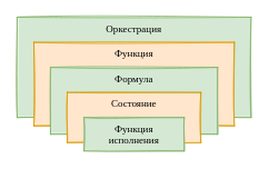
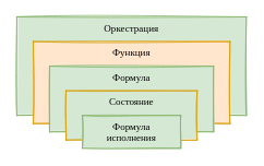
- <mxCell id="5" value="Состояние" style="rounded=0;whiteSpace=wrap;html=1;verticalAlign=top;sketch=1;fontFamily=Comic Relief;fillStyle=solid;fillColor=#ffe6cc;strokeColor=#d79b00;shadow=0;glass=0;" parent="1" vertex="1"><mxGeometry x="80" y="110" width="160" height="60" as="geometry" /></mxCell>
+ <mxCell id="5" value="Состояние" style="rounded=0;whiteSpace=wrap;html=1;verticalAlign=top;sketch=1;fontFamily=Comic Relief;fillStyle=solid;fillColor=#d5e8d4;strokeColor=#d79b00;shadow=0;glass=0;" parent="1" vertex="1"><mxGeometry x="80" y="110" width="160" height="60" as="geometry" /></mxCell>
- <mxCell id="6" value="Функция&lt;br&gt;исполнения" style="rounded=0;whiteSpace=wrap;html=1;verticalAlign=top;sketch=1;fontFamily=Comic Relief;strokeColor=#82b366;fillStyle=solid;fillColor=#d5e8d4;shadow=0;glass=0;" parent="1" vertex="1"><mxGeometry x="100" y="140" width="120" height="40" as="geometry" /></mxCell>
+ <mxCell id="6" value="Формула&lt;br&gt;исполнения" style="rounded=0;whiteSpace=wrap;html=1;verticalAlign=top;sketch=1;fontFamily=Comic Relief;strokeColor=#82b366;fillStyle=solid;fillColor=#d5e8d4;shadow=0;glass=0;" parent="1" vertex="1"><mxGeometry x="100" y="140" width="120" height="40" as="geometry" /></mxCell>
